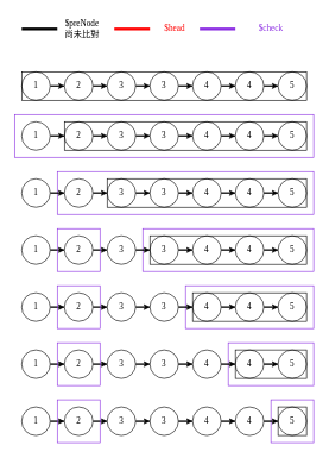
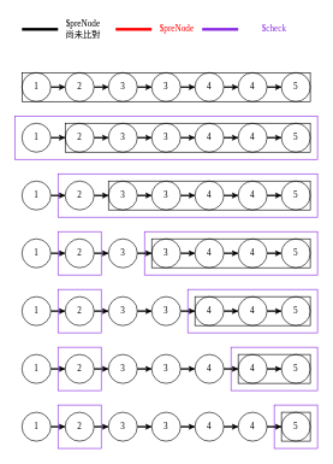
- <mxCell id="19" value="&lt;font color=&quot;#ff0000&quot;&gt;$head&lt;/font&gt;" style="text;html=1;strokeColor=none;fillColor=none;align=center;verticalAlign=middle;whiteSpace=wrap;rounded=0;fontFamily=Verdana;" vertex="1" parent="1"><mxGeometry x="220" y="20" width="50" height="40" as="geometry" /></mxCell>
+ <mxCell id="19" value="&lt;font color=&quot;#ff0000&quot;&gt;$preNode&lt;/font&gt;" style="text;html=1;strokeColor=none;fillColor=none;align=center;verticalAlign=middle;whiteSpace=wrap;rounded=0;fontFamily=Verdana;" vertex="1" parent="1"><mxGeometry x="220" y="20" width="50" height="40" as="geometry" /></mxCell>
